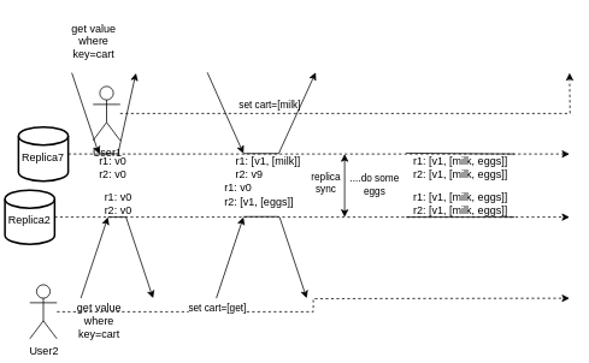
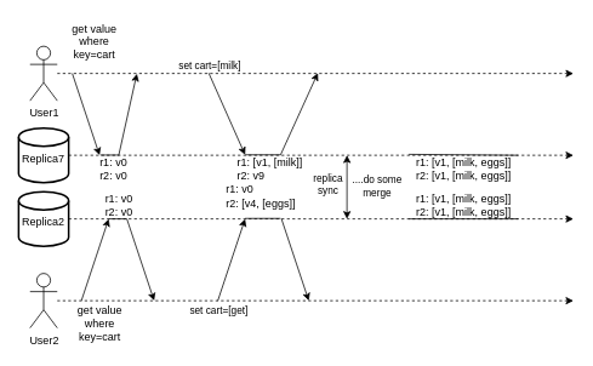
- <mxCell id="4" value="User1" style="shape=umlActor;verticalLabelPosition=bottom;verticalAlign=top;html=1;outlineConnect=0;" parent="1" vertex="1"><mxGeometry x="102.5" y="95" width="30" height="60" as="geometry" /></mxCell>
+ <mxCell id="4" value="User1" style="shape=umlActor;verticalLabelPosition=bottom;verticalAlign=top;html=1;outlineConnect=0;" parent="1" vertex="1"><mxGeometry x="32.5" y="50" width="30" height="60" as="geometry" /></mxCell>
- <mxCell id="32" value="....do some&lt;br&gt;eggs" style="edgeLabel;html=1;align=center;verticalAlign=middle;resizable=0;points=[];" parent="1" connectable="0" vertex="1"><mxGeometry x="379" y="200" as="geometry"><mxPoint x="34" y="3" as="offset" /></mxGeometry></mxCell>
+ <mxCell id="32" value="....do some&lt;br&gt;merge" style="edgeLabel;html=1;align=center;verticalAlign=middle;resizable=0;points=[];" parent="1" connectable="0" vertex="1"><mxGeometry x="379" y="200" as="geometry"><mxPoint x="34" y="3" as="offset" /></mxGeometry></mxCell>
- <mxCell id="30" value="&lt;div style=&quot;text-align: left;&quot;&gt;&lt;span style=&quot;background-color: initial;&quot;&gt;r1: v0&lt;/span&gt;&lt;/div&gt;&lt;div style=&quot;text-align: left;&quot;&gt;&lt;span style=&quot;background-color: initial;&quot;&gt;r2: [v1, [eggs]]&lt;/span&gt;&lt;/div&gt;" style="text;html=1;align=center;verticalAlign=middle;resizable=0;points=[];autosize=1;strokeColor=none;fillColor=none;" parent="1" vertex="1"><mxGeometry x="241" y="200" width="90" height="30" as="geometry" /></mxCell>
+ <mxCell id="30" value="&lt;div style=&quot;text-align: left;&quot;&gt;&lt;span style=&quot;background-color: initial;&quot;&gt;r1: v0&lt;/span&gt;&lt;/div&gt;&lt;div style=&quot;text-align: left;&quot;&gt;&lt;span style=&quot;background-color: initial;&quot;&gt;r2: [v4, [eggs]]&lt;/span&gt;&lt;/div&gt;" style="text;html=1;align=center;verticalAlign=middle;resizable=0;points=[];autosize=1;strokeColor=none;fillColor=none;" parent="1" vertex="1"><mxGeometry x="241" y="200" width="90" height="30" as="geometry" /></mxCell>
- <mxCell id="8" value="&lt;p style=&quot;line-height: 1.2;&quot;&gt;Replica2&lt;/p&gt;" style="strokeWidth=2;html=1;shape=mxgraph.flowchart.database;whiteSpace=wrap;spacingTop=8;" parent="1" vertex="1"><mxGeometry x="5" y="210" width="55" height="60" as="geometry" /></mxCell>
+ <mxCell id="8" value="&lt;p style=&quot;line-height: 1.2;&quot;&gt;Replica2&lt;/p&gt;" style="strokeWidth=2;html=1;shape=mxgraph.flowchart.database;whiteSpace=wrap;spacingTop=8;" parent="1" vertex="1"><mxGeometry x="20" y="210" width="55" height="60" as="geometry" /></mxCell>
- <mxCell id="15" value="User2" style="shape=umlActor;verticalLabelPosition=bottom;verticalAlign=top;html=1;outlineConnect=0;" parent="1" vertex="1"><mxGeometry x="32.5" y="315" width="30" height="60" as="geometry" /></mxCell>
+ <mxCell id="15" value="User2" style="shape=umlActor;verticalLabelPosition=bottom;verticalAlign=top;html=1;outlineConnect=0;" parent="1" vertex="1"><mxGeometry x="32.5" y="300" width="30" height="60" as="geometry" /></mxCell>
